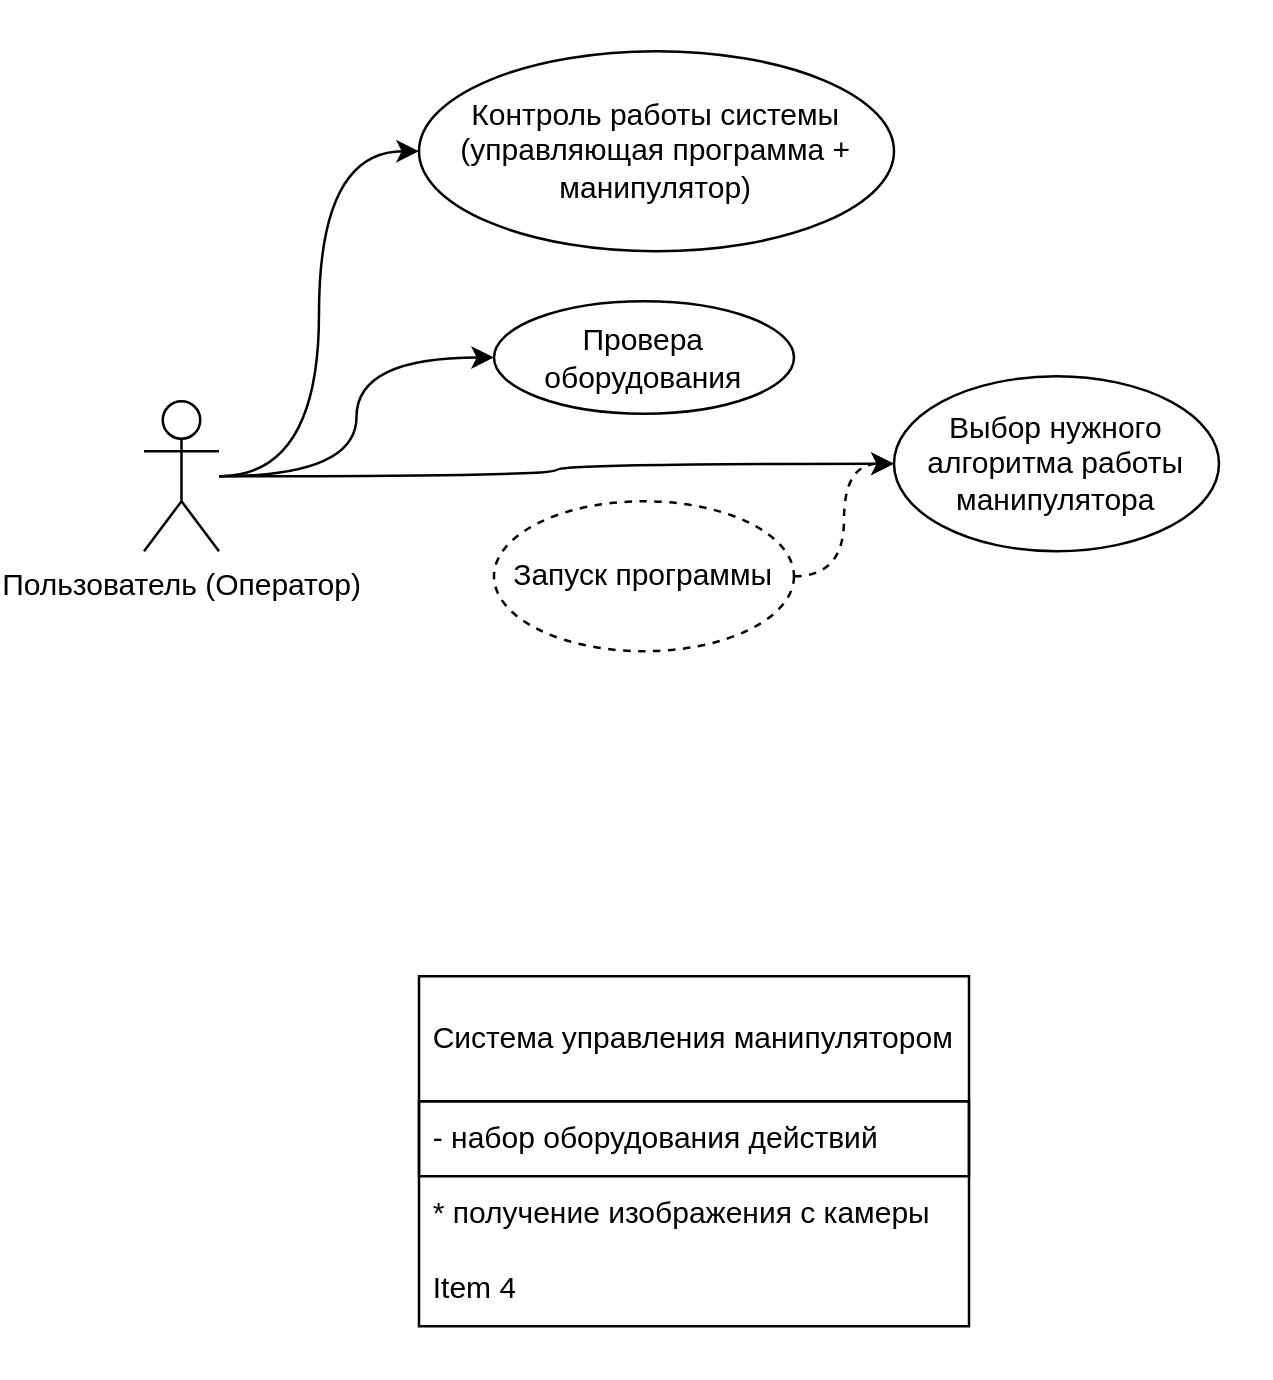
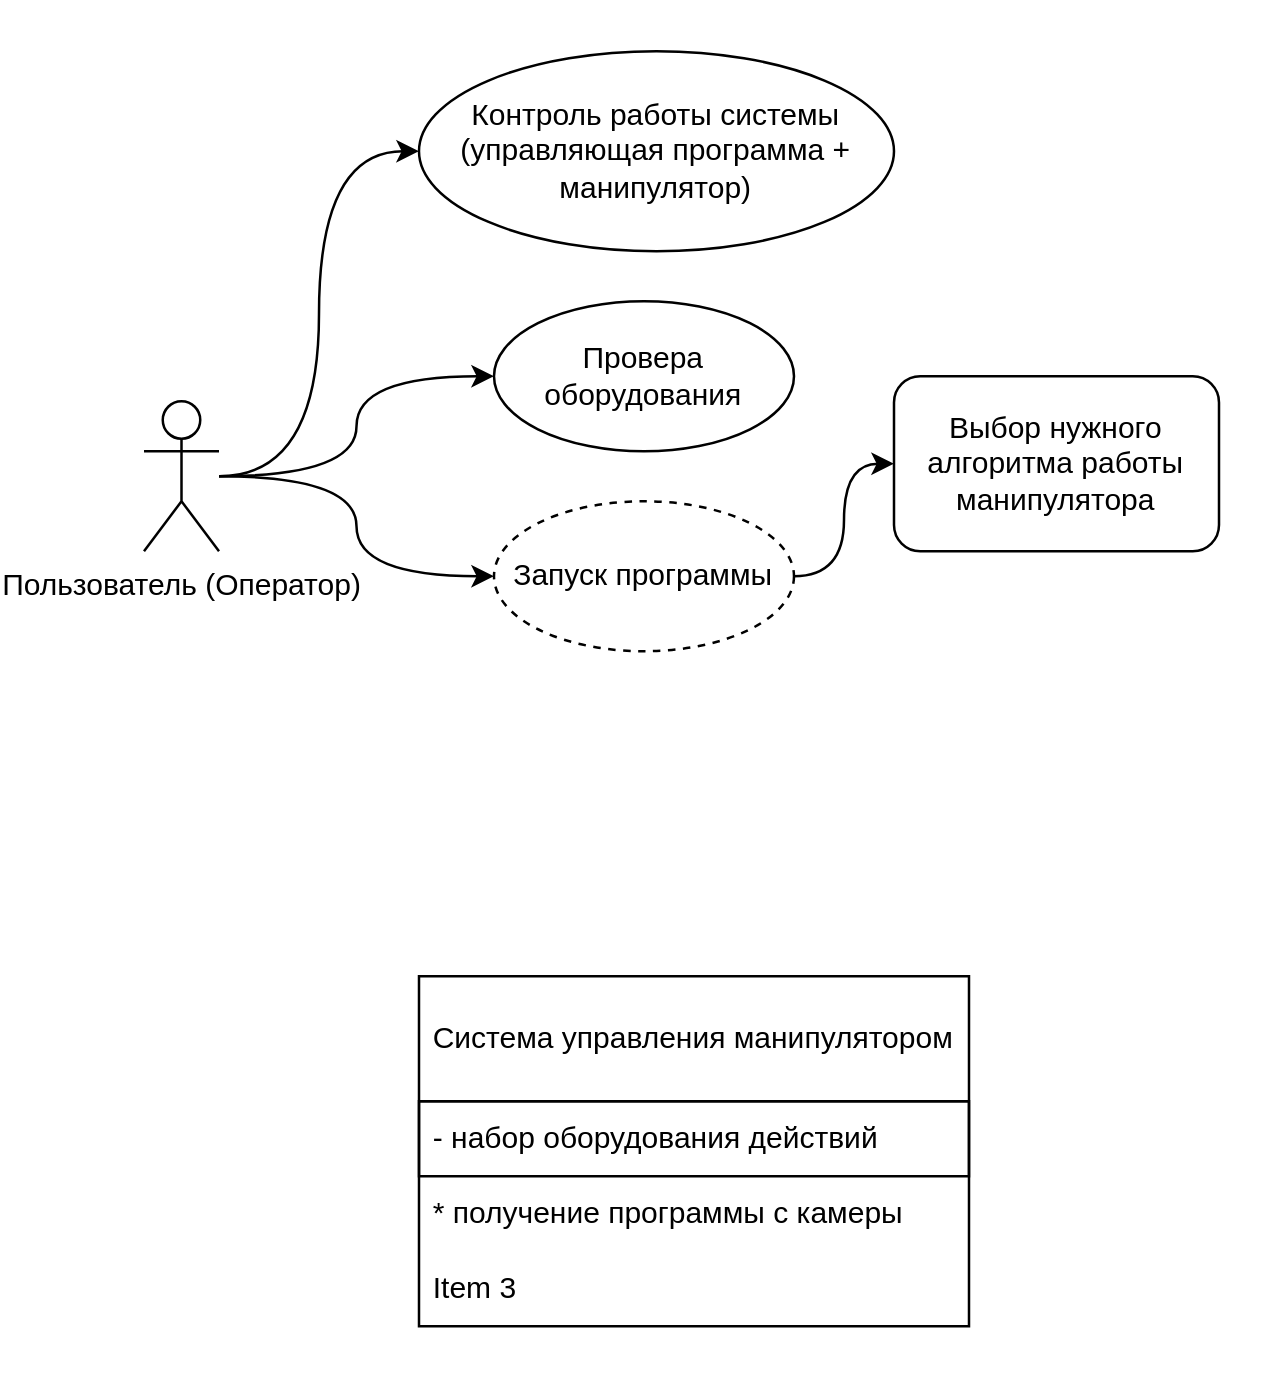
- <mxCell id="8" value="Провера оборудования" style="ellipse;whiteSpace=wrap;html=1;" parent="1" vertex="1"><mxGeometry x="160" y="120" width="120" height="45" as="geometry" /></mxCell>
+ <mxCell id="8" value="Провера оборудования" style="ellipse;whiteSpace=wrap;html=1;" parent="1" vertex="1"><mxGeometry x="160" y="120" width="120" height="60" as="geometry" /></mxCell>
- <mxCell id="9" value="Выбор нужного алгоритма работы манипулятора" style="ellipse;whiteSpace=wrap;html=1;" parent="1" vertex="1"><mxGeometry x="320" y="150" width="130" height="70" as="geometry" /></mxCell>
+ <mxCell id="9" value="Выбор нужного алгоритма работы манипулятора" style="whiteSpace=wrap;html=1;rounded=1;" parent="1" vertex="1"><mxGeometry x="320" y="150" width="130" height="70" as="geometry" /></mxCell>
- <mxCell id="3" style="edgeStyle=orthogonalEdgeStyle;rounded=0;orthogonalLoop=1;jettySize=auto;html=1;curved=1;" parent="1" source="5" target="9" edge="1"><mxGeometry relative="1" as="geometry" /></mxCell>
+ <mxCell id="3" style="edgeStyle=orthogonalEdgeStyle;rounded=0;orthogonalLoop=1;jettySize=auto;html=1;entryX=0;entryY=0.5;entryDx=0;entryDy=0;curved=1;" parent="1" source="5" target="7" edge="1"><mxGeometry relative="1" as="geometry" /></mxCell>
- <mxCell id="6" style="edgeStyle=orthogonalEdgeStyle;rounded=0;orthogonalLoop=1;jettySize=auto;html=1;entryX=0;entryY=0.5;entryDx=0;entryDy=0;curved=1;dashed=1;" parent="1" source="7" target="9" edge="1"><mxGeometry relative="1" as="geometry" /></mxCell>
+ <mxCell id="6" style="edgeStyle=orthogonalEdgeStyle;rounded=0;orthogonalLoop=1;jettySize=auto;html=1;entryX=0;entryY=0.5;entryDx=0;entryDy=0;curved=1;" parent="1" source="7" target="9" edge="1"><mxGeometry relative="1" as="geometry" /></mxCell>
- <mxCell id="13" value="* получение изображения с камеры" style="text;strokeColor=none;fillColor=none;align=left;verticalAlign=middle;spacingLeft=4;spacingRight=4;overflow=hidden;points=[[0,0.5],[1,0.5]];portConstraint=eastwest;rotatable=0;whiteSpace=wrap;html=1;" parent="11" vertex="1"><mxGeometry y="80" width="220" height="30" as="geometry" /></mxCell>
+ <mxCell id="13" value="* получение программы с камеры" style="text;strokeColor=none;fillColor=none;align=left;verticalAlign=middle;spacingLeft=4;spacingRight=4;overflow=hidden;points=[[0,0.5],[1,0.5]];portConstraint=eastwest;rotatable=0;whiteSpace=wrap;html=1;" parent="11" vertex="1"><mxGeometry y="80" width="220" height="30" as="geometry" /></mxCell>
- <mxCell id="14" value="Item 4" style="text;strokeColor=none;fillColor=none;align=left;verticalAlign=middle;spacingLeft=4;spacingRight=4;overflow=hidden;points=[[0,0.5],[1,0.5]];portConstraint=eastwest;rotatable=0;whiteSpace=wrap;html=1;" parent="11" vertex="1"><mxGeometry y="110" width="220" height="30" as="geometry" /></mxCell>
+ <mxCell id="14" value="Item 3" style="text;strokeColor=none;fillColor=none;align=left;verticalAlign=middle;spacingLeft=4;spacingRight=4;overflow=hidden;points=[[0,0.5],[1,0.5]];portConstraint=eastwest;rotatable=0;whiteSpace=wrap;html=1;" parent="11" vertex="1"><mxGeometry y="110" width="220" height="30" as="geometry" /></mxCell>
